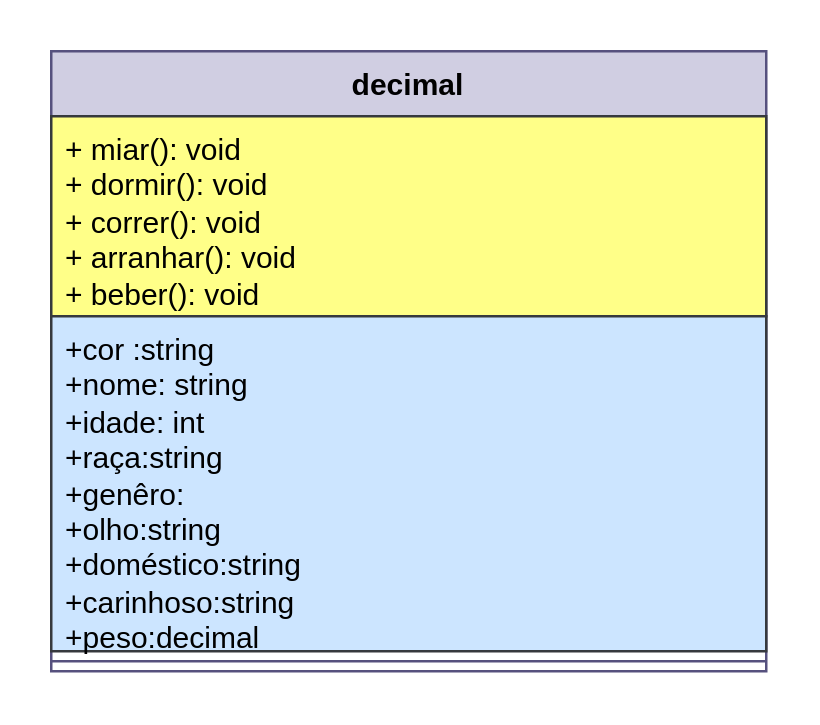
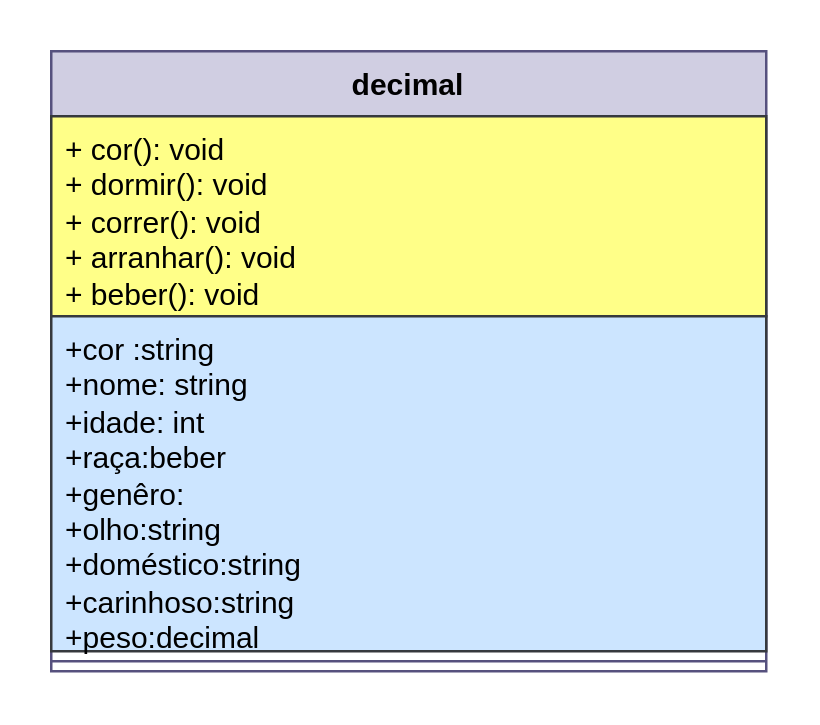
- <mxCell id="3" value="+ miar(): void&lt;br&gt;+ dormir(): void&lt;br&gt;+ correr(): void&lt;br&gt;+ arranhar(): void&lt;br&gt;+ beber(): void&lt;br&gt;+ pular(): void&lt;br&gt;+ morder(): void" style="text;strokeColor=#36393d;fillColor=#ffff88;align=left;verticalAlign=top;spacingLeft=4;spacingRight=4;overflow=hidden;rotatable=0;points=[[0,0.5],[1,0.5]];portConstraint=eastwest;whiteSpace=wrap;html=1;" vertex="1" parent="2"><mxGeometry y="26" width="286" height="80" as="geometry" /></mxCell>
+ <mxCell id="3" value="+ cor(): void&lt;br&gt;+ dormir(): void&lt;br&gt;+ correr(): void&lt;br&gt;+ arranhar(): void&lt;br&gt;+ beber(): void&lt;br&gt;+ pular(): void&lt;br&gt;+ morder(): void" style="text;strokeColor=#36393d;fillColor=#ffff88;align=left;verticalAlign=top;spacingLeft=4;spacingRight=4;overflow=hidden;rotatable=0;points=[[0,0.5],[1,0.5]];portConstraint=eastwest;whiteSpace=wrap;html=1;" vertex="1" parent="2"><mxGeometry y="26" width="286" height="80" as="geometry" /></mxCell>
- <mxCell id="4" value="+cor :string&lt;br&gt;+nome: string&lt;br&gt;+idade: int&lt;br&gt;+raça:string&lt;br&gt;+genêro:&lt;br&gt;+olho:string&lt;br&gt;+doméstico:string&lt;br&gt;+carinhoso:string&amp;nbsp;&lt;br&gt;+peso:decimal" style="text;strokeColor=#36393d;fillColor=#cce5ff;align=left;verticalAlign=top;spacingLeft=4;spacingRight=4;overflow=hidden;rotatable=0;points=[[0,0.5],[1,0.5]];portConstraint=eastwest;whiteSpace=wrap;html=1;" vertex="1" parent="2"><mxGeometry y="106" width="286" height="134" as="geometry" /></mxCell>
+ <mxCell id="4" value="+cor :string&lt;br&gt;+nome: string&lt;br&gt;+idade: int&lt;br&gt;+raça:beber&lt;br&gt;+genêro:&lt;br&gt;+olho:string&lt;br&gt;+doméstico:string&lt;br&gt;+carinhoso:string&amp;nbsp;&lt;br&gt;+peso:decimal" style="text;strokeColor=#36393d;fillColor=#cce5ff;align=left;verticalAlign=top;spacingLeft=4;spacingRight=4;overflow=hidden;rotatable=0;points=[[0,0.5],[1,0.5]];portConstraint=eastwest;whiteSpace=wrap;html=1;" vertex="1" parent="2"><mxGeometry y="106" width="286" height="134" as="geometry" /></mxCell>
